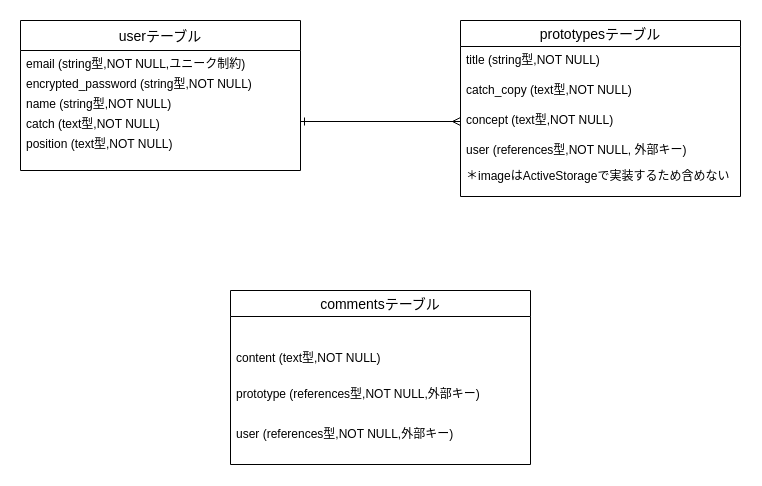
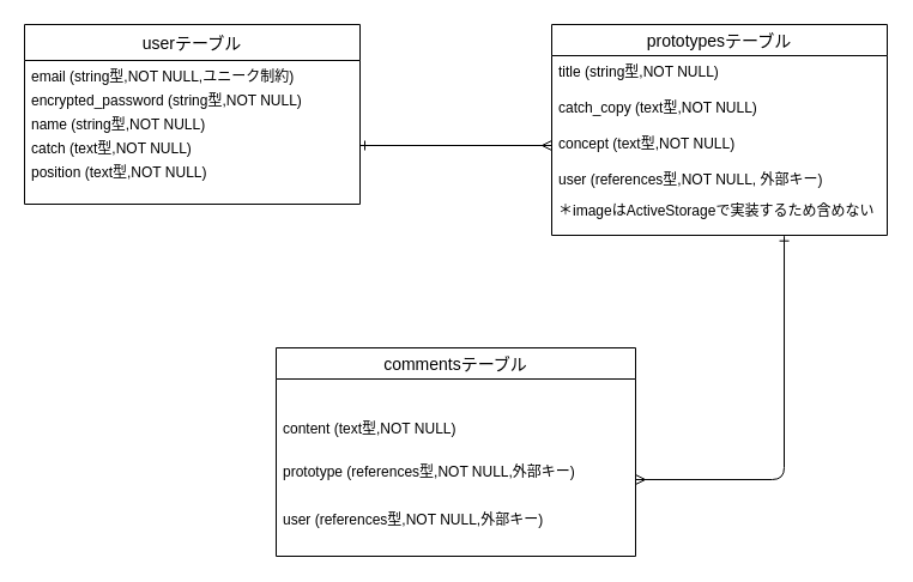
+ <mxCell id="19" style="edgeStyle=orthogonalEdgeStyle;jumpSize=17;html=1;startArrow=ERmany;startFill=0;endArrow=ERone;endFill=0;elbow=vertical;entryX=0.693;entryY=1.02;entryDx=0;entryDy=0;entryPerimeter=0;" edge="1" parent="1" source="16" target="13"><mxGeometry relative="1" as="geometry"><mxPoint x="650" y="210" as="targetPoint" /></mxGeometry></mxCell>
